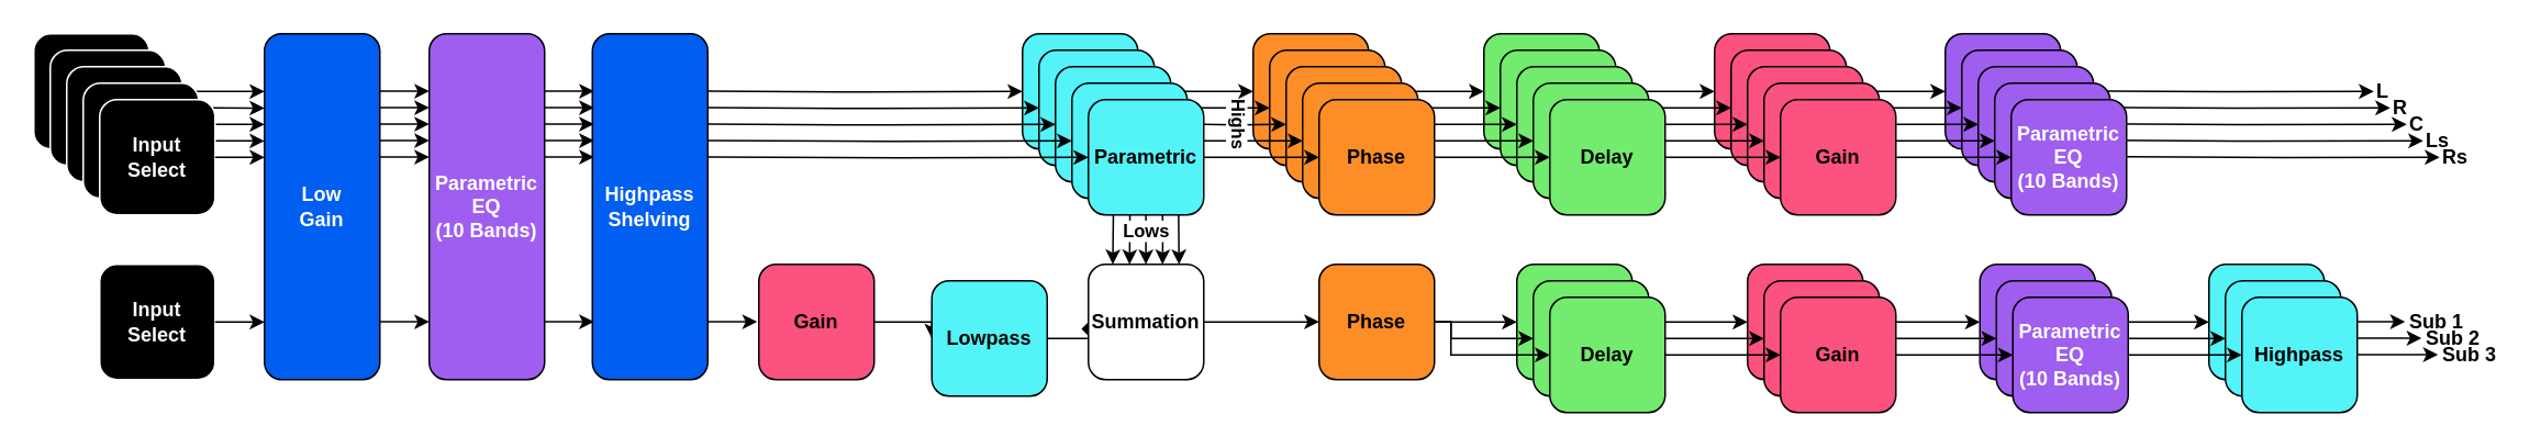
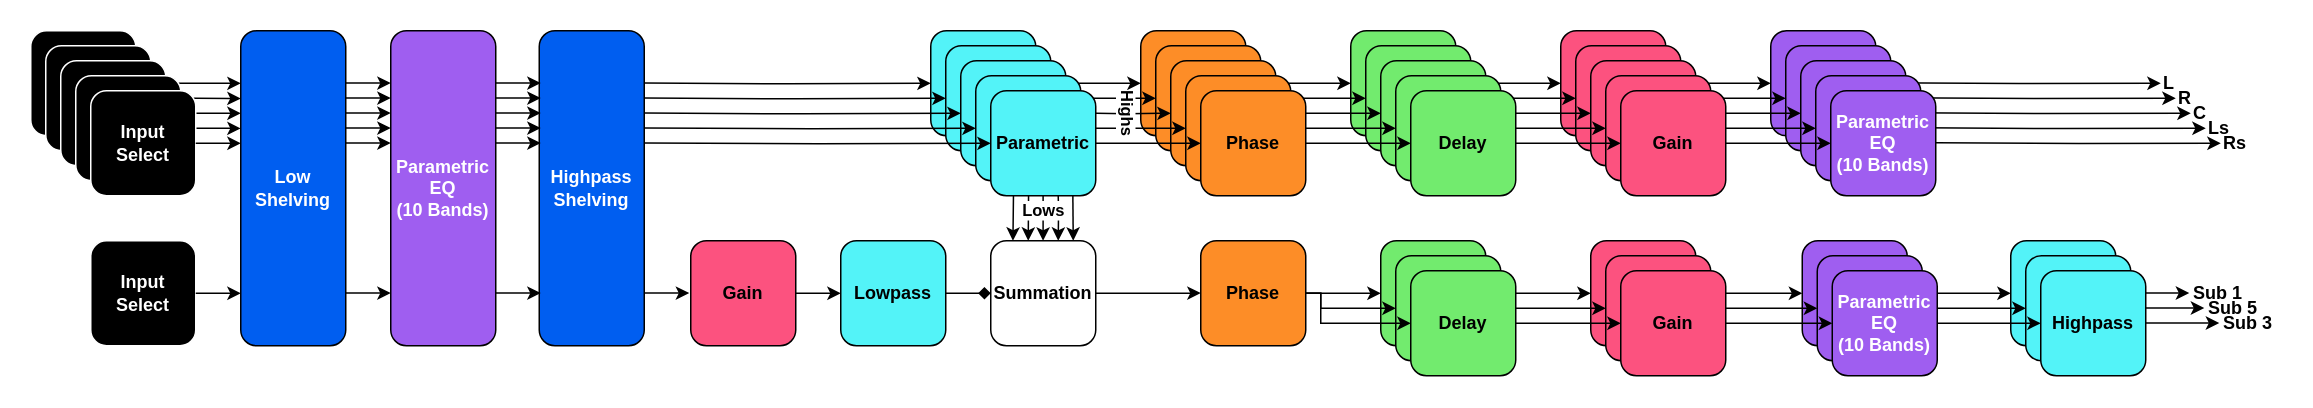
- <mxCell id="58" value="Low&lt;div&gt;&lt;span style=&quot;background-color: initial;&quot;&gt;Gain&lt;/span&gt;&lt;/div&gt;" style="rounded=1;whiteSpace=wrap;html=1;points=[[0,0,0,0,0],[0,0.14,0,0,0],[0,0.29,0,0,0],[0,0.43,0,0,0],[0,0.57,0,0,0],[0,0.71,0,0,0],[0,0.86,0,0,0],[0,1,0,0,0],[0.25,0,0,0,0],[0.25,1,0,0,0],[0.5,0,0,0,0],[0.5,1,0,0,0],[0.75,0,0,0,0],[0.75,1,0,0,0],[1,0,0,0,0],[1,0.14,0,0,0],[1,0.29,0,0,0],[1,0.43,0,0,0],[1,0.57,0,0,0],[1,0.71,0,0,0],[1,0.86,0,0,0],[1,1,0,0,0]];strokeWidth=1;strokeColor=#000000;fontColor=#FFFFFF;fontStyle=1;fillColor=#005ef0;" parent="1" vertex="1"><mxGeometry x="160" y="20" width="70" height="210" as="geometry" /></mxCell>
+ <mxCell id="58" value="Low&lt;div&gt;&lt;span style=&quot;background-color: initial;&quot;&gt;Shelving&lt;/span&gt;&lt;/div&gt;" style="rounded=1;whiteSpace=wrap;html=1;points=[[0,0,0,0,0],[0,0.14,0,0,0],[0,0.29,0,0,0],[0,0.43,0,0,0],[0,0.57,0,0,0],[0,0.71,0,0,0],[0,0.86,0,0,0],[0,1,0,0,0],[0.25,0,0,0,0],[0.25,1,0,0,0],[0.5,0,0,0,0],[0.5,1,0,0,0],[0.75,0,0,0,0],[0.75,1,0,0,0],[1,0,0,0,0],[1,0.14,0,0,0],[1,0.29,0,0,0],[1,0.43,0,0,0],[1,0.57,0,0,0],[1,0.71,0,0,0],[1,0.86,0,0,0],[1,1,0,0,0]];strokeWidth=1;strokeColor=#000000;fontColor=#FFFFFF;fontStyle=1;fillColor=#005ef0;" parent="1" vertex="1"><mxGeometry x="160" y="20" width="70" height="210" as="geometry" /></mxCell>
- <mxCell id="86" value="Lowpass" style="rounded=1;whiteSpace=wrap;html=1;strokeColor=#000000;fillColor=#53f3f8;fontStyle=1;strokeWidth=1;" parent="1" vertex="1"><mxGeometry x="565" y="170" width="70" height="70" as="geometry" /></mxCell>
+ <mxCell id="86" value="Lowpass" style="rounded=1;whiteSpace=wrap;html=1;strokeColor=#000000;fillColor=#53f3f8;fontStyle=1;strokeWidth=1;" parent="1" vertex="1"><mxGeometry x="560" y="160" width="70" height="70" as="geometry" /></mxCell>
- <mxCell id="129" value="Sub 2" style="text;html=1;align=left;verticalAlign=middle;whiteSpace=wrap;rounded=0;fontStyle=1" parent="1" vertex="1"><mxGeometry x="1470" y="190" width="40" height="30" as="geometry" /></mxCell>
+ <mxCell id="129" value="Sub 5" style="text;html=1;align=left;verticalAlign=middle;whiteSpace=wrap;rounded=0;fontStyle=1" parent="1" vertex="1"><mxGeometry x="1470" y="190" width="40" height="30" as="geometry" /></mxCell>
